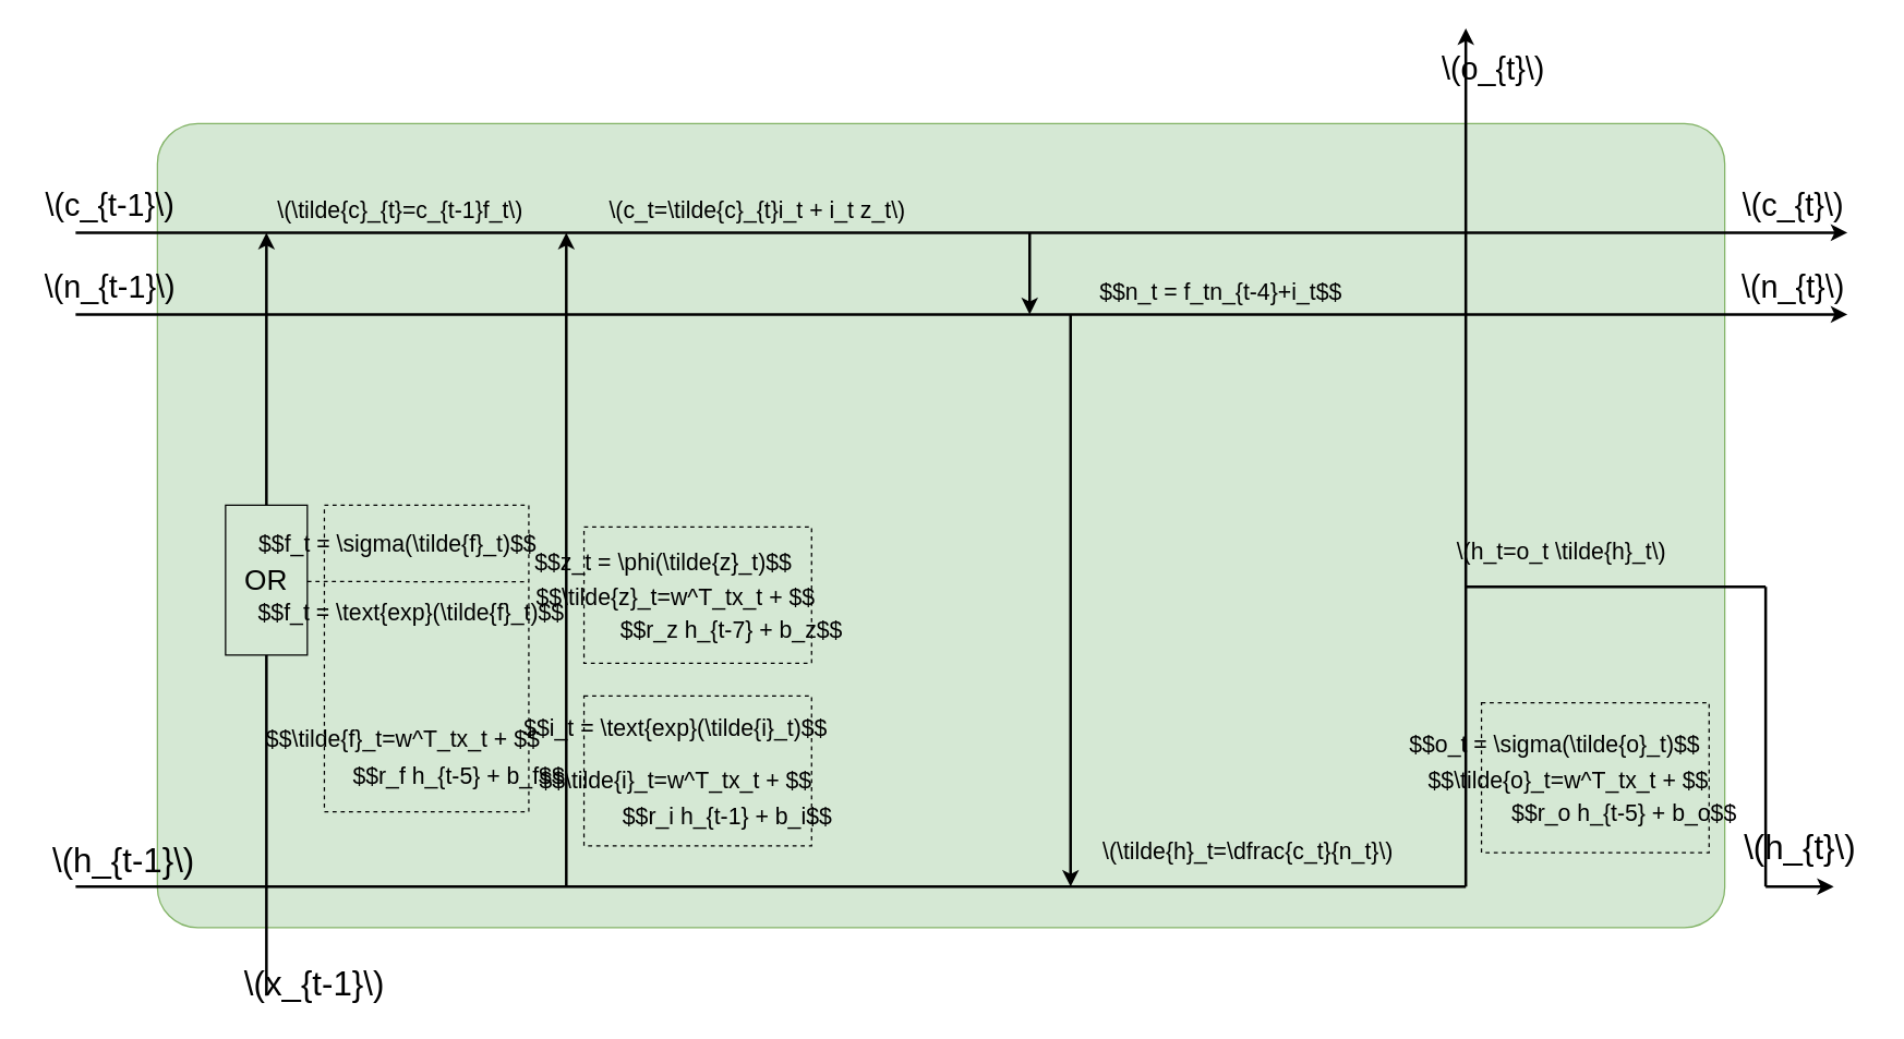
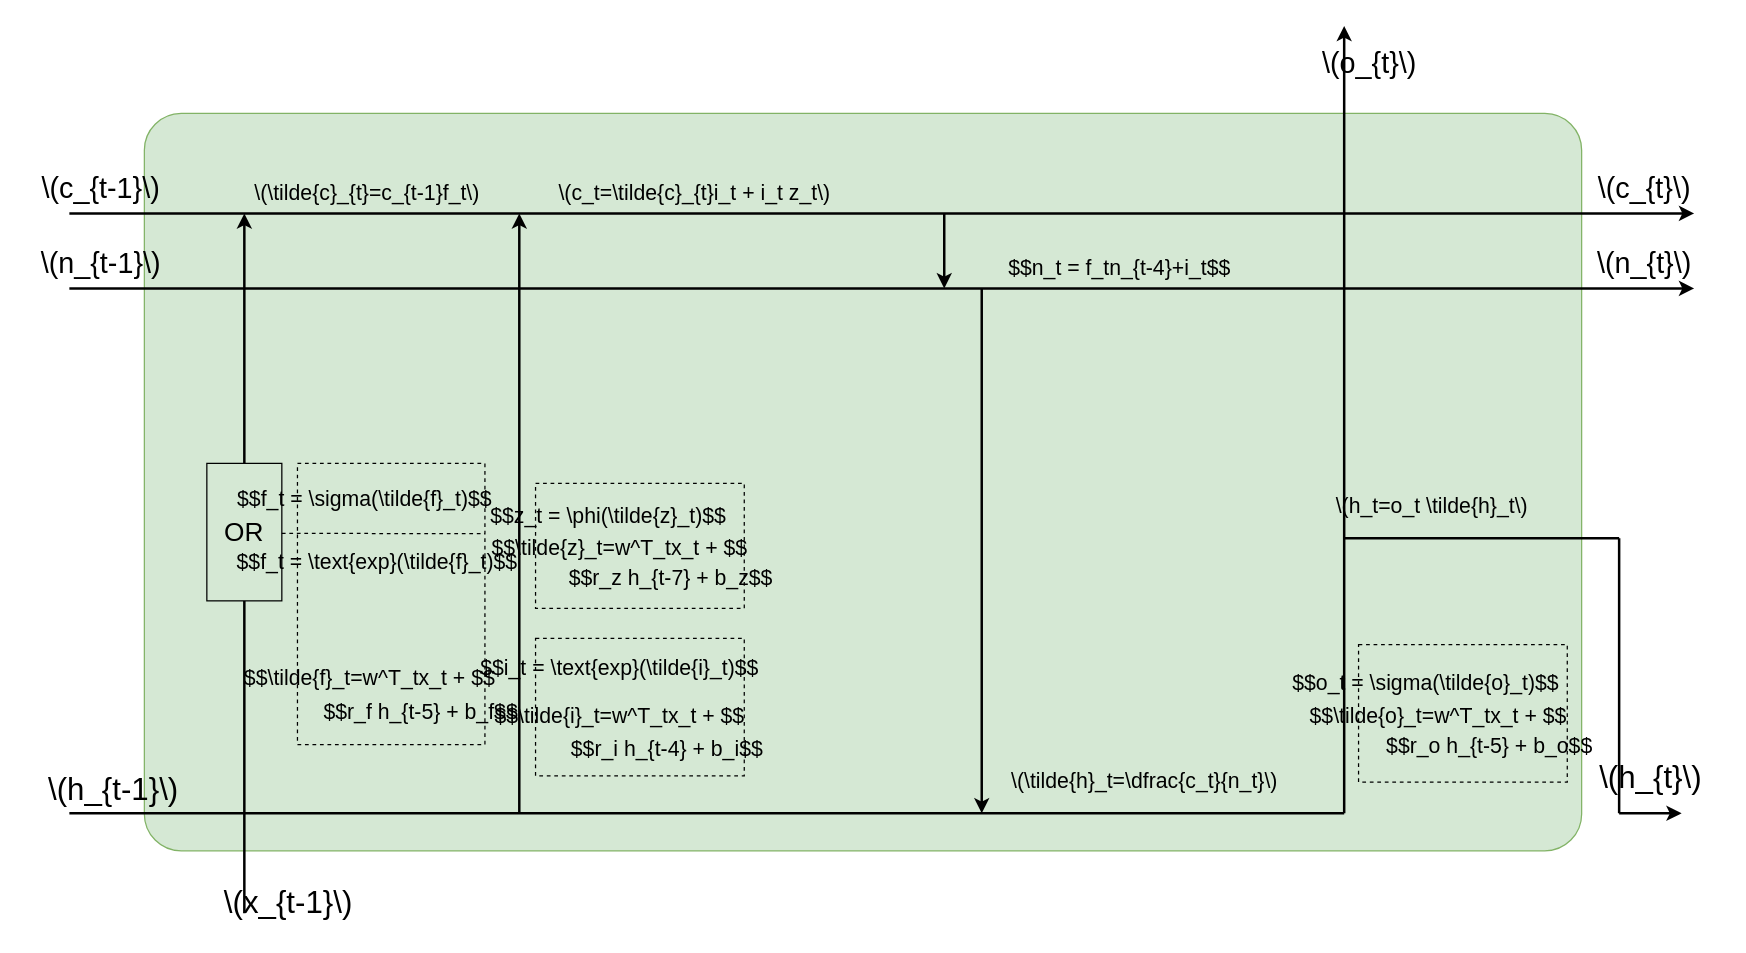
- <mxCell id="26" value="&lt;font style=&quot;font-size: 17px;&quot;&gt;$$r_i h_{t-1} + b_i$$&lt;/font&gt;" style="text;html=1;align=center;verticalAlign=middle;resizable=0;points=[];autosize=1;strokeColor=none;fillColor=none;" vertex="1" parent="24"><mxGeometry x="88" y="35" width="180" height="30" as="geometry" /></mxCell>
+ <mxCell id="26" value="&lt;font style=&quot;font-size: 17px;&quot;&gt;$$r_i h_{t-4} + b_i$$&lt;/font&gt;" style="text;html=1;align=center;verticalAlign=middle;resizable=0;points=[];autosize=1;strokeColor=none;fillColor=none;" vertex="1" parent="24"><mxGeometry x="88" y="35" width="180" height="30" as="geometry" /></mxCell>
